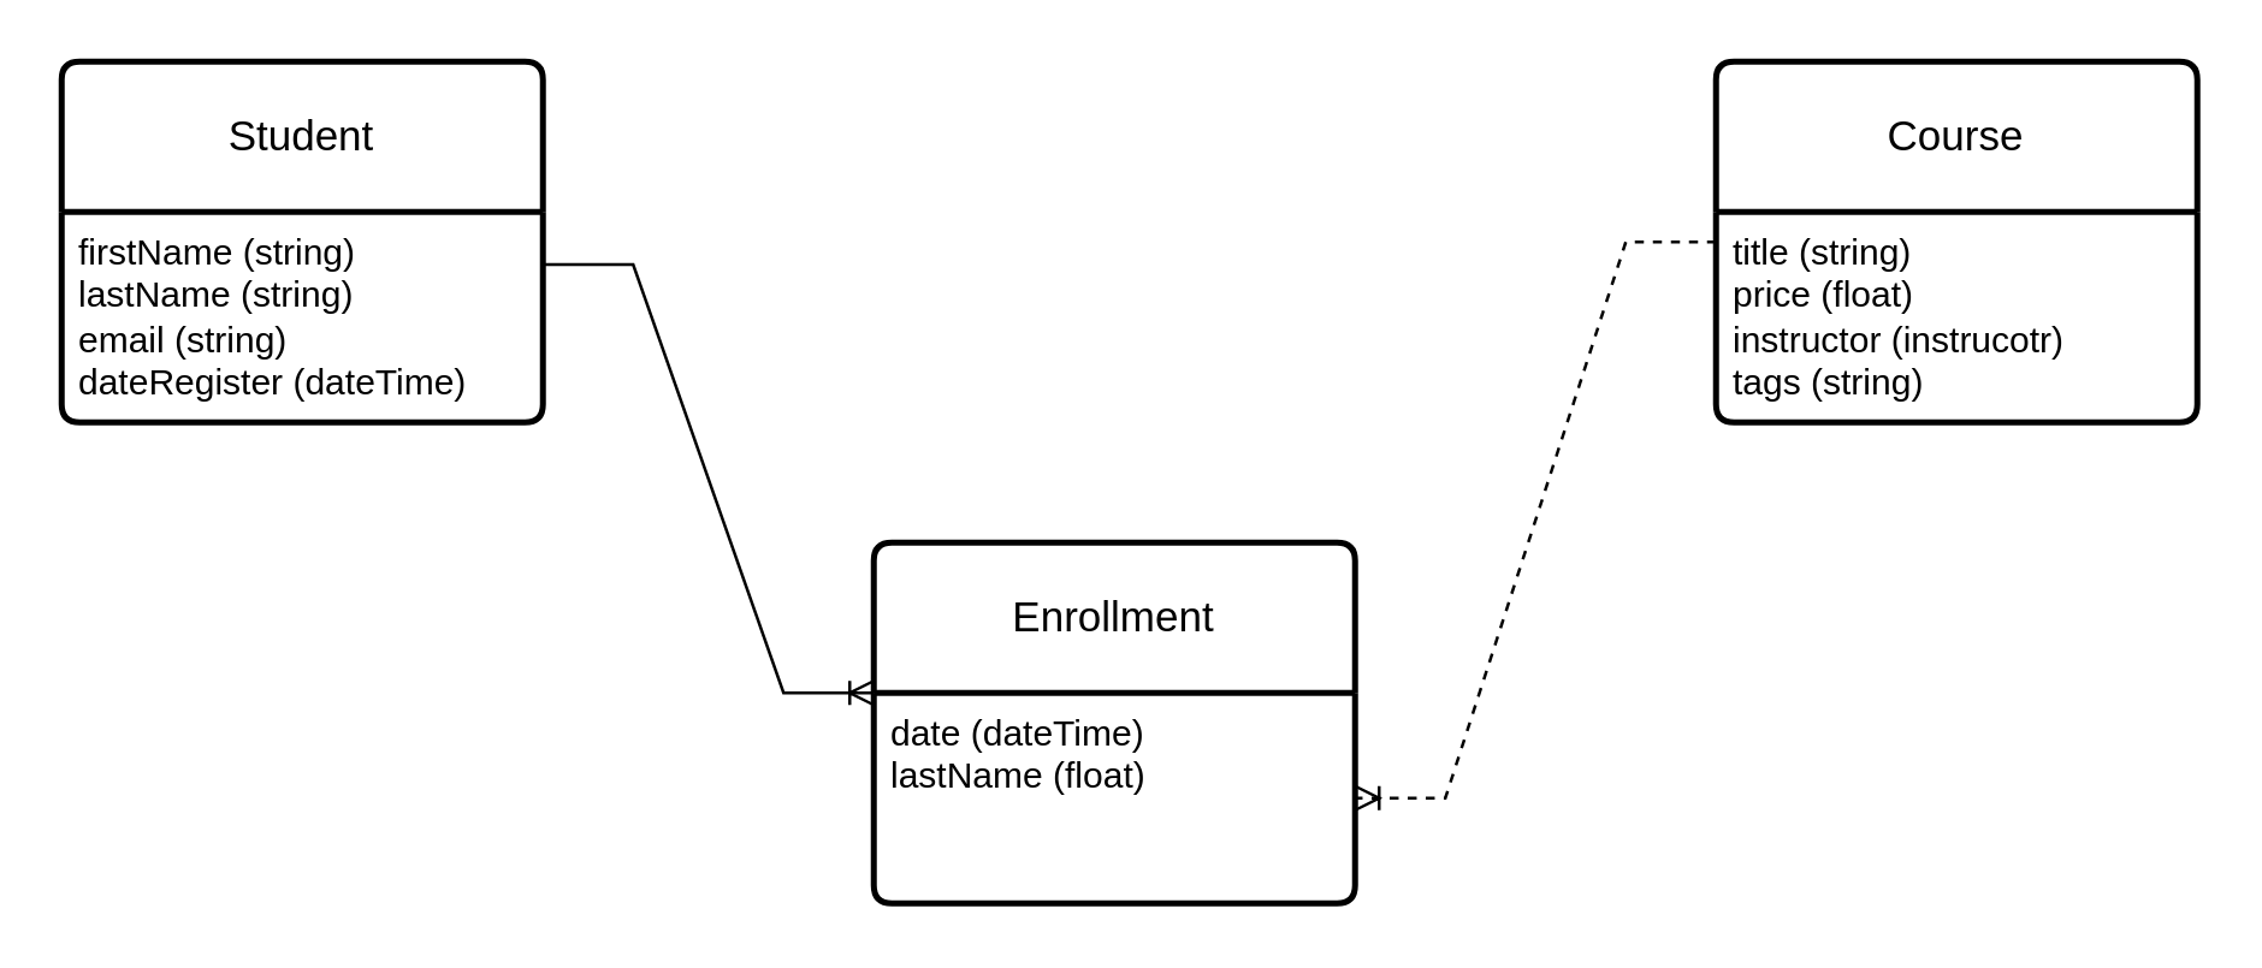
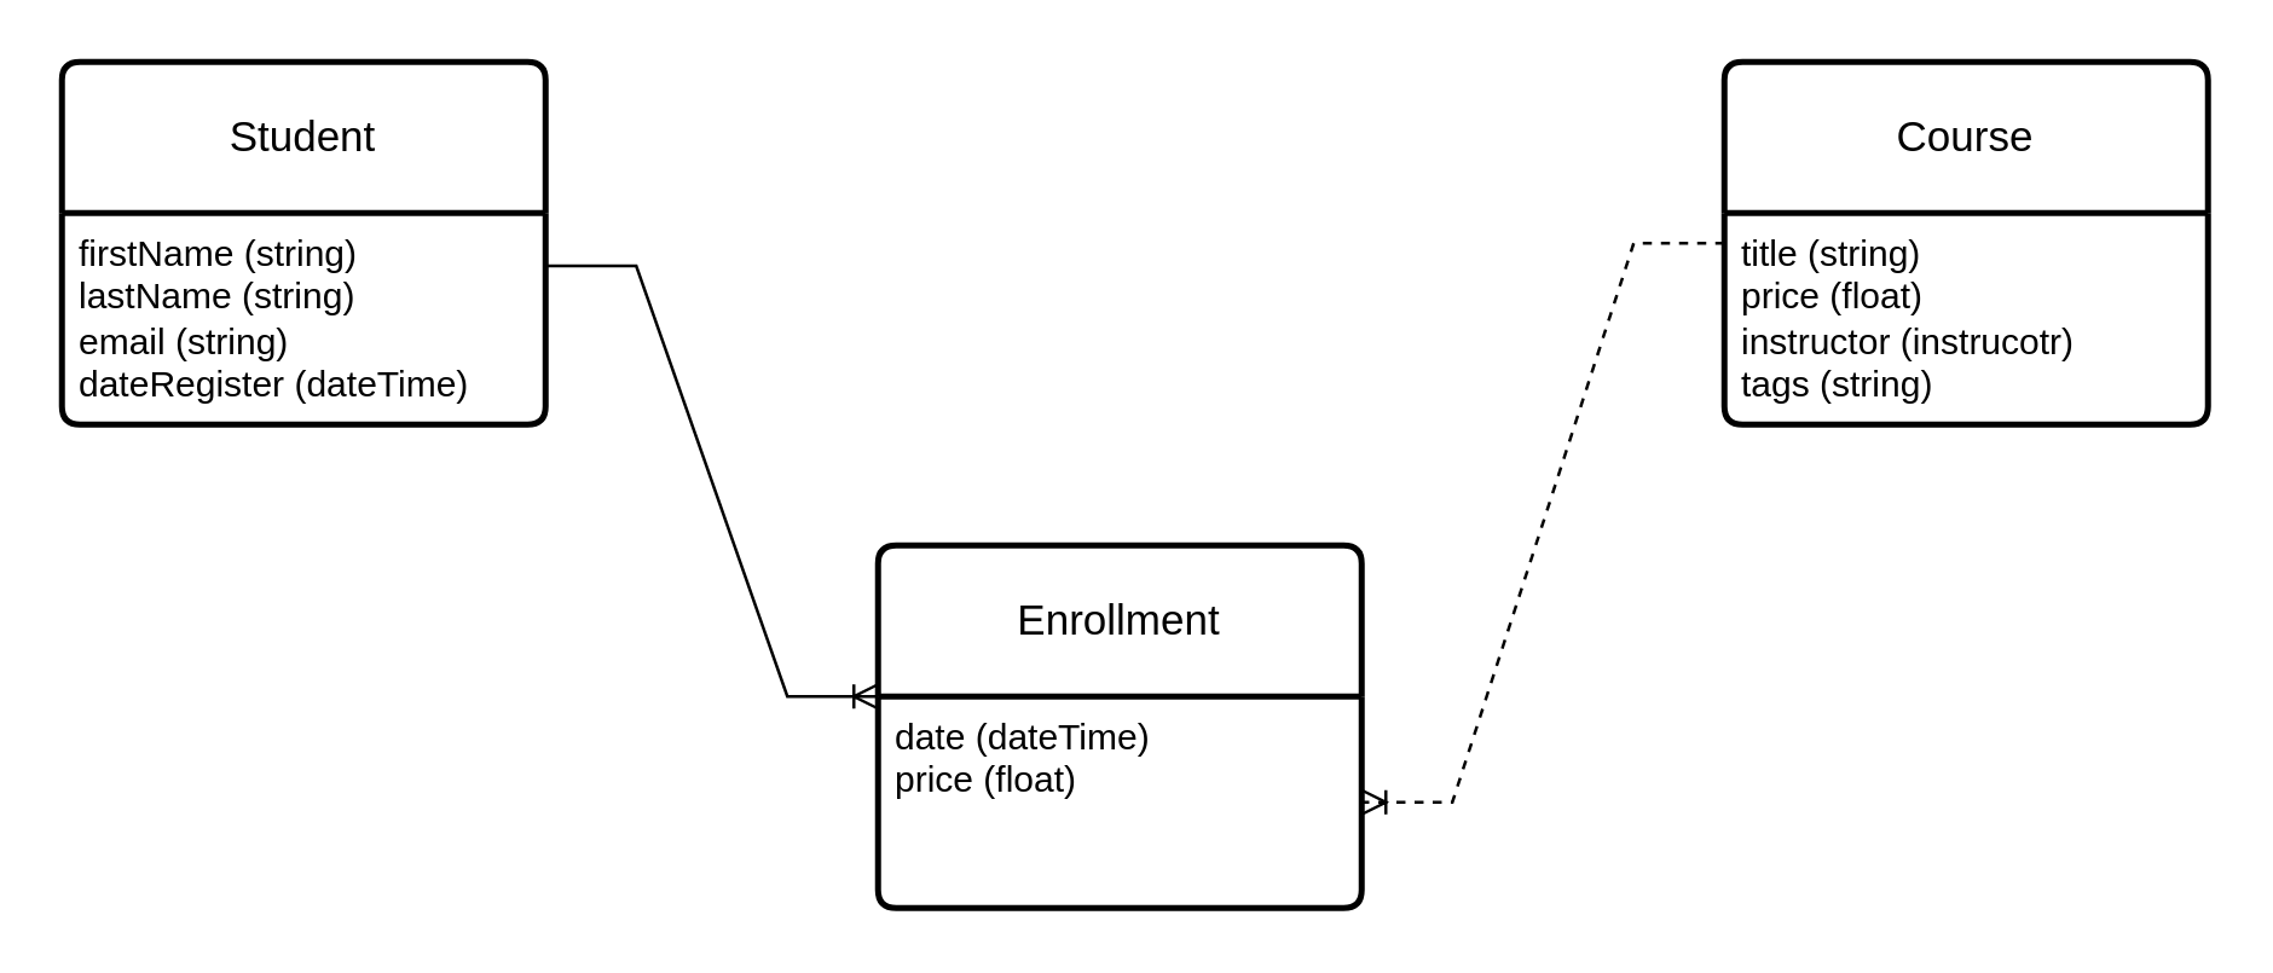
- <mxCell id="7" value="date (dateTime)&lt;br&gt;lastName (float)" style="align=left;strokeColor=none;fillColor=none;spacingLeft=4;fontSize=12;verticalAlign=top;resizable=0;rotatable=0;part=1;html=1;" vertex="1" parent="6"><mxGeometry y="50" width="160" height="70" as="geometry" /></mxCell>
+ <mxCell id="7" value="date (dateTime)&lt;br&gt;price (float)" style="align=left;strokeColor=none;fillColor=none;spacingLeft=4;fontSize=12;verticalAlign=top;resizable=0;rotatable=0;part=1;html=1;" vertex="1" parent="6"><mxGeometry y="50" width="160" height="70" as="geometry" /></mxCell>
